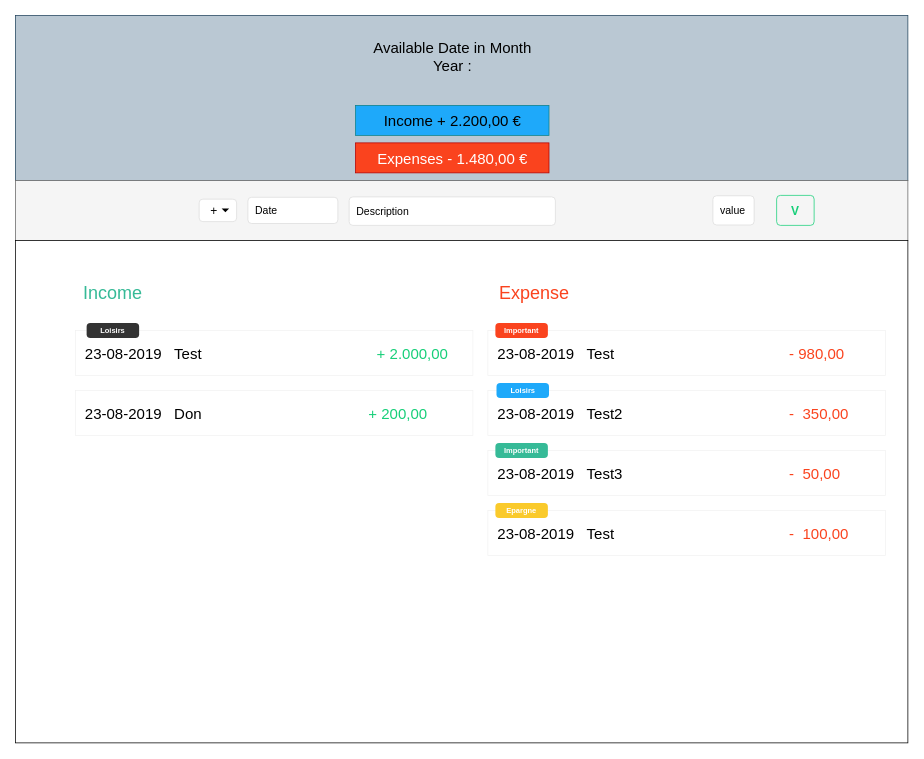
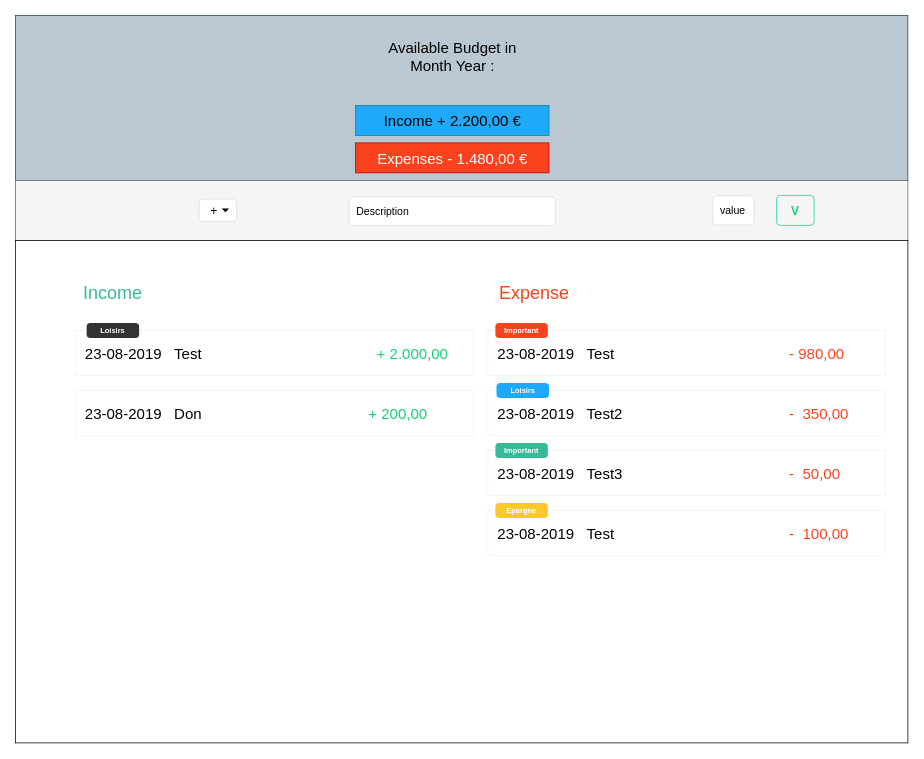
- <mxCell id="12" value="Available Date in Month Year :" style="text;html=1;strokeColor=none;fillColor=none;align=center;verticalAlign=middle;whiteSpace=wrap;rounded=0;fontSize=20;" vertex="1" parent="1"><mxGeometry x="487.5" y="60" width="230" height="30" as="geometry" /></mxCell>
+ <mxCell id="12" value="Available Budget in Month Year :" style="text;html=1;strokeColor=none;fillColor=none;align=center;verticalAlign=middle;whiteSpace=wrap;rounded=0;fontSize=20;" vertex="1" parent="1"><mxGeometry x="487.5" y="60" width="230" height="30" as="geometry" /></mxCell>
- <mxCell id="9" value="Date" style="html=1;shadow=0;dashed=0;shape=mxgraph.bootstrap.rrect;rSize=5;fillColor=#ffffff;strokeColor=#dddddd;fontSize=14;align=left;spacingLeft=8;whiteSpace=wrap;" vertex="1" parent="1"><mxGeometry x="330" y="262.5" width="120" height="35" as="geometry" /></mxCell>
